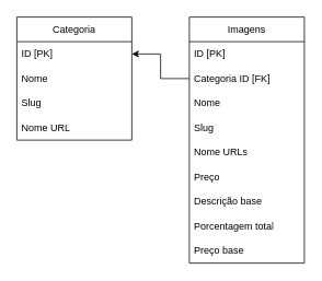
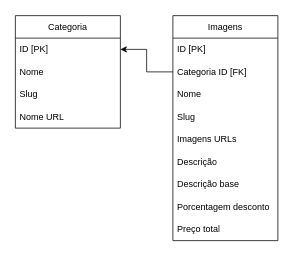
- <mxCell id="12" value="Nome URLs" style="text;strokeColor=none;fillColor=none;align=left;verticalAlign=middle;spacingLeft=4;spacingRight=4;overflow=hidden;points=[[0,0.5],[1,0.5]];portConstraint=eastwest;rotatable=0;whiteSpace=wrap;html=1;" vertex="1" parent="7"><mxGeometry y="150" width="140" height="30" as="geometry" /></mxCell>
+ <mxCell id="12" value="Imagens URLs" style="text;strokeColor=none;fillColor=none;align=left;verticalAlign=middle;spacingLeft=4;spacingRight=4;overflow=hidden;points=[[0,0.5],[1,0.5]];portConstraint=eastwest;rotatable=0;whiteSpace=wrap;html=1;" vertex="1" parent="7"><mxGeometry y="150" width="140" height="30" as="geometry" /></mxCell>
- <mxCell id="13" value="Preço" style="text;strokeColor=none;fillColor=none;align=left;verticalAlign=middle;spacingLeft=4;spacingRight=4;overflow=hidden;points=[[0,0.5],[1,0.5]];portConstraint=eastwest;rotatable=0;whiteSpace=wrap;html=1;" vertex="1" parent="7"><mxGeometry y="180" width="140" height="30" as="geometry" /></mxCell>
+ <mxCell id="13" value="Descrição" style="text;strokeColor=none;fillColor=none;align=left;verticalAlign=middle;spacingLeft=4;spacingRight=4;overflow=hidden;points=[[0,0.5],[1,0.5]];portConstraint=eastwest;rotatable=0;whiteSpace=wrap;html=1;" vertex="1" parent="7"><mxGeometry y="180" width="140" height="30" as="geometry" /></mxCell>
- <mxCell id="15" value="Porcentagem total" style="text;strokeColor=none;fillColor=none;align=left;verticalAlign=middle;spacingLeft=4;spacingRight=4;overflow=hidden;points=[[0,0.5],[1,0.5]];portConstraint=eastwest;rotatable=0;whiteSpace=wrap;html=1;" vertex="1" parent="7"><mxGeometry y="240" width="140" height="30" as="geometry" /></mxCell>
+ <mxCell id="15" value="Porcentagem desconto" style="text;strokeColor=none;fillColor=none;align=left;verticalAlign=middle;spacingLeft=4;spacingRight=4;overflow=hidden;points=[[0,0.5],[1,0.5]];portConstraint=eastwest;rotatable=0;whiteSpace=wrap;html=1;" vertex="1" parent="7"><mxGeometry y="240" width="140" height="30" as="geometry" /></mxCell>
- <mxCell id="16" value="Preço base" style="text;strokeColor=none;fillColor=none;align=left;verticalAlign=middle;spacingLeft=4;spacingRight=4;overflow=hidden;points=[[0,0.5],[1,0.5]];portConstraint=eastwest;rotatable=0;whiteSpace=wrap;html=1;" vertex="1" parent="7"><mxGeometry y="270" width="140" height="30" as="geometry" /></mxCell>
+ <mxCell id="16" value="Preço total" style="text;strokeColor=none;fillColor=none;align=left;verticalAlign=middle;spacingLeft=4;spacingRight=4;overflow=hidden;points=[[0,0.5],[1,0.5]];portConstraint=eastwest;rotatable=0;whiteSpace=wrap;html=1;" vertex="1" parent="7"><mxGeometry y="270" width="140" height="30" as="geometry" /></mxCell>
